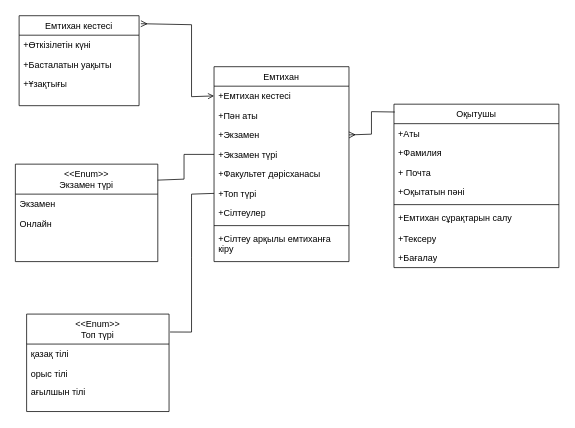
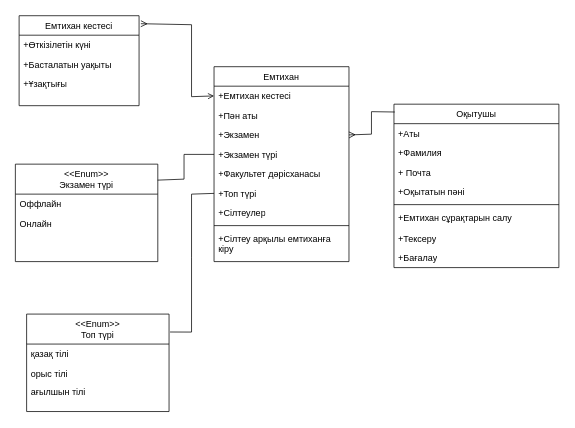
- <mxCell id="33" value="Экзамен" style="text;strokeColor=none;fillColor=none;align=left;verticalAlign=top;spacingLeft=4;spacingRight=4;overflow=hidden;rotatable=0;points=[[0,0.5],[1,0.5]];portConstraint=eastwest;whiteSpace=wrap;html=1;" parent="32" vertex="1"><mxGeometry y="40" width="190" height="26" as="geometry" /></mxCell>
+ <mxCell id="33" value="Оффлайн" style="text;strokeColor=none;fillColor=none;align=left;verticalAlign=top;spacingLeft=4;spacingRight=4;overflow=hidden;rotatable=0;points=[[0,0.5],[1,0.5]];portConstraint=eastwest;whiteSpace=wrap;html=1;" parent="32" vertex="1"><mxGeometry y="40" width="190" height="26" as="geometry" /></mxCell>
